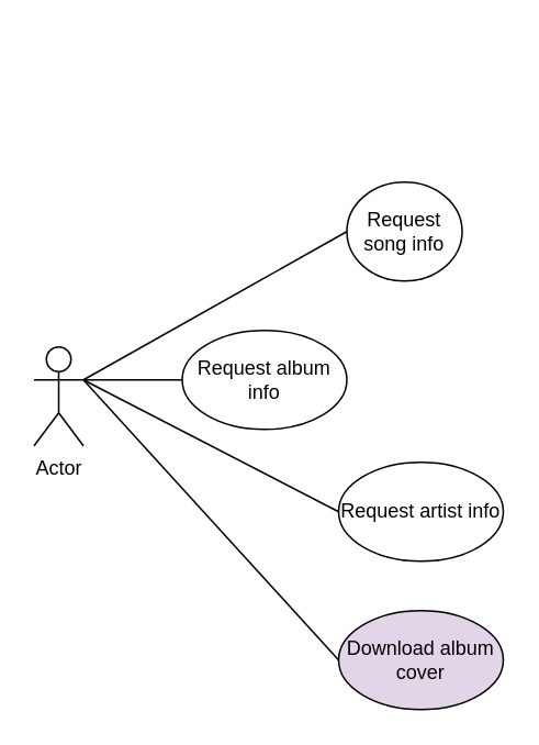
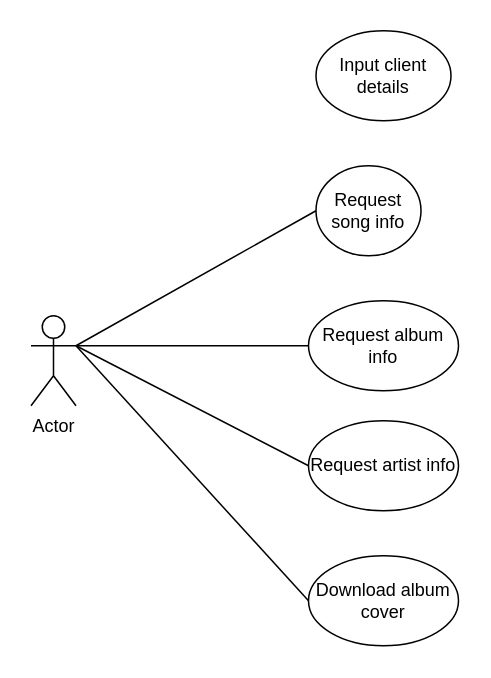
+ <mxCell id="3" value="Input client details" style="ellipse;whiteSpace=wrap;html=1;" vertex="1" parent="1"><mxGeometry x="210" y="20" width="90" height="60" as="geometry" /></mxCell>
- <mxCell id="5" value="Request album info" style="ellipse;whiteSpace=wrap;html=1;" vertex="1" parent="1"><mxGeometry x="110" y="200" width="100" height="60" as="geometry" /></mxCell>
+ <mxCell id="5" value="Request album info" style="ellipse;whiteSpace=wrap;html=1;" vertex="1" parent="1"><mxGeometry x="205" y="200" width="100" height="60" as="geometry" /></mxCell>
- <mxCell id="7" value="Download album cover" style="ellipse;whiteSpace=wrap;html=1;fillColor=#e1d5e7;" vertex="1" parent="1"><mxGeometry x="205" y="370" width="100" height="60" as="geometry" /></mxCell>
+ <mxCell id="7" value="Download album cover" style="ellipse;whiteSpace=wrap;html=1;" vertex="1" parent="1"><mxGeometry x="205" y="370" width="100" height="60" as="geometry" /></mxCell>
